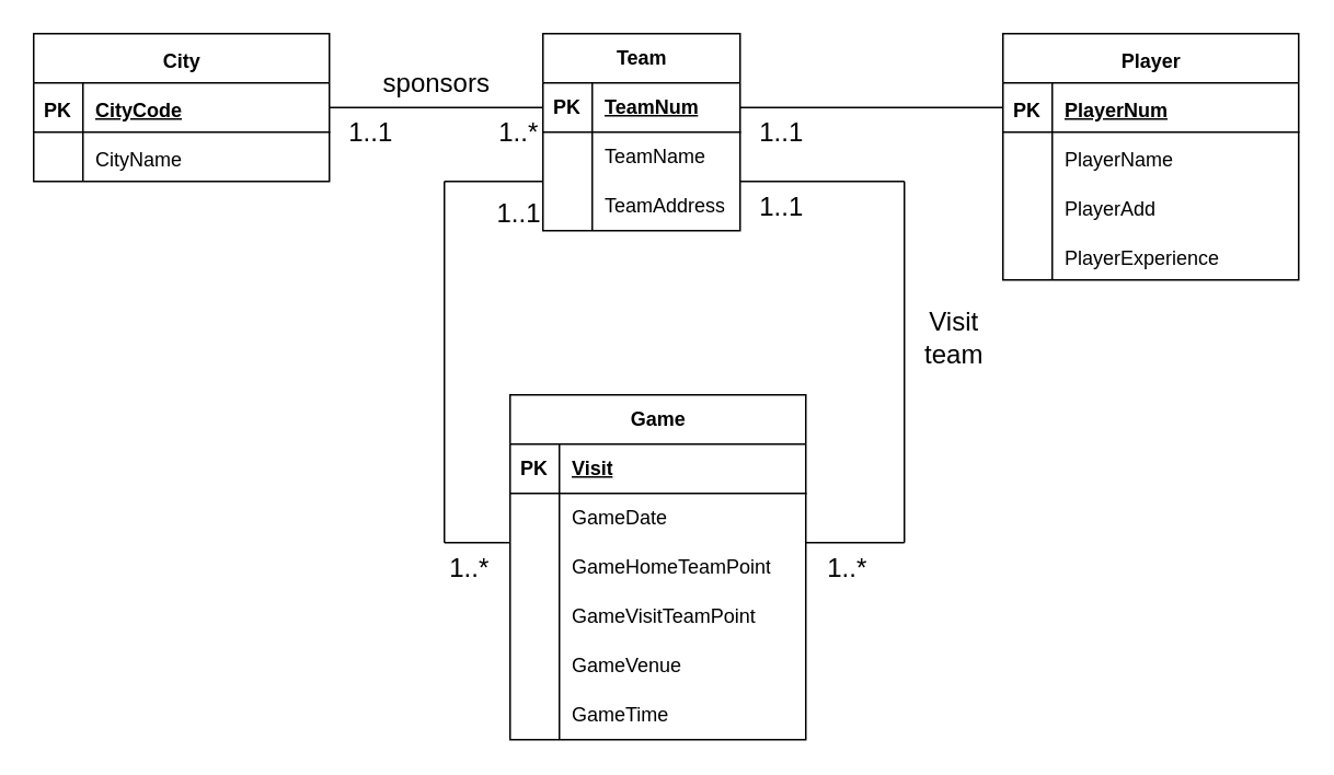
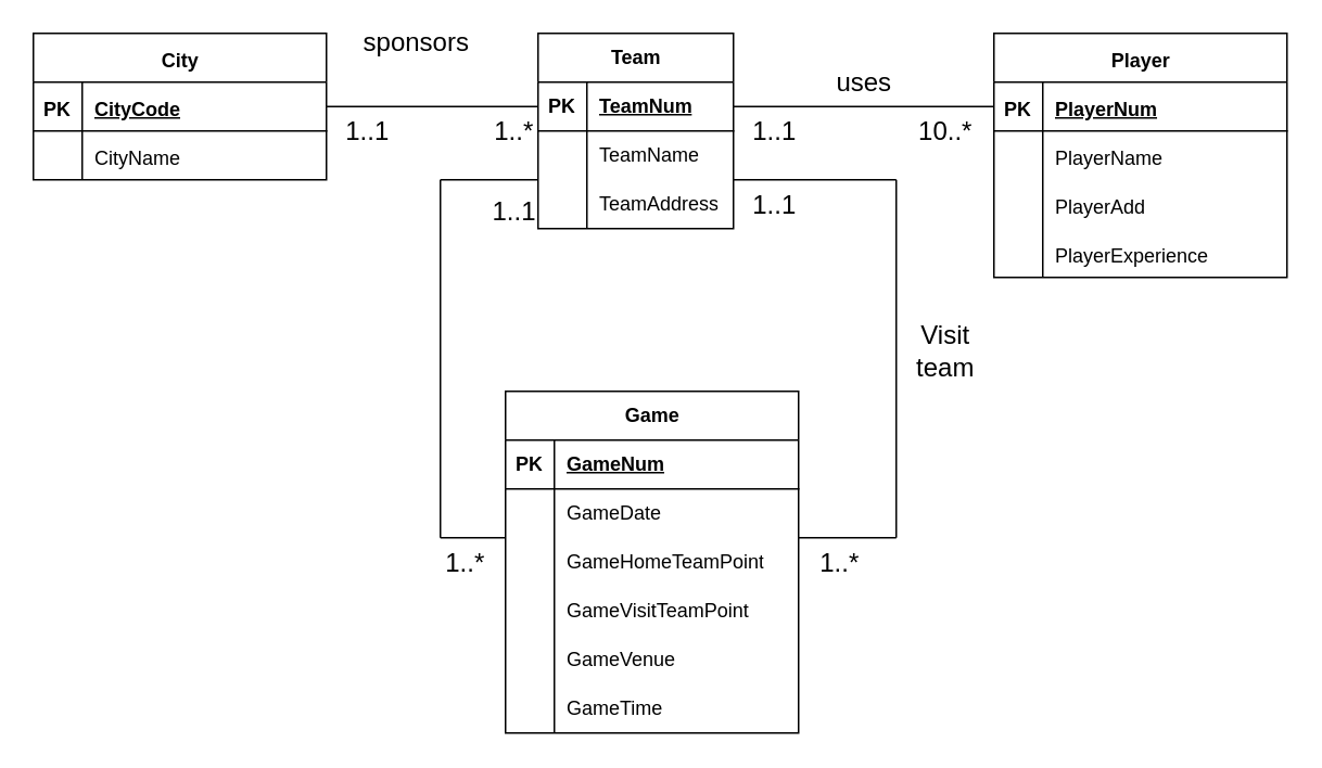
- <mxCell id="41" value="sponsors" style="text;html=1;align=center;verticalAlign=middle;resizable=0;points=[];autosize=1;strokeColor=none;fillColor=none;fontSize=16;" parent="1" vertex="1"><mxGeometry x="220" y="35" width="90" height="30" as="geometry" /></mxCell>
+ <mxCell id="41" value="sponsors" style="text;html=1;align=center;verticalAlign=middle;resizable=0;points=[];autosize=1;strokeColor=none;fillColor=none;fontSize=16;" parent="1" vertex="1"><mxGeometry x="210" y="10" width="90" height="30" as="geometry" /></mxCell>
+ <mxCell id="70" value="uses" style="text;html=1;align=center;verticalAlign=middle;resizable=0;points=[];autosize=1;strokeColor=none;fillColor=none;fontSize=16;" parent="1" vertex="1"><mxGeometry x="500" y="35" width="60" height="30" as="geometry" /></mxCell>
+ <mxCell id="69" value="10..*" style="text;html=1;align=center;verticalAlign=middle;resizable=0;points=[];autosize=1;strokeColor=none;fillColor=none;fontSize=16;" parent="1" vertex="1"><mxGeometry x="550" y="65" width="60" height="30" as="geometry" /></mxCell>
- <mxCell id="52" value="Visit&lt;br&gt;team" style="text;html=1;align=center;verticalAlign=middle;resizable=0;points=[];autosize=1;strokeColor=none;fillColor=none;fontSize=16;" parent="1" vertex="1"><mxGeometry x="550" y="180" width="60" height="50" as="geometry" /></mxCell>
+ <mxCell id="52" value="Visit&lt;br&gt;team" style="text;html=1;align=center;verticalAlign=middle;resizable=0;points=[];autosize=1;strokeColor=none;fillColor=none;fontSize=16;" parent="1" vertex="1"><mxGeometry x="550" y="190" width="60" height="50" as="geometry" /></mxCell>
- <mxCell id="22" value="Visit" style="shape=partialRectangle;connectable=0;fillColor=none;top=0;left=0;bottom=0;right=0;align=left;spacingLeft=6;fontStyle=5;overflow=hidden;whiteSpace=wrap;html=1;" parent="20" vertex="1"><mxGeometry x="30" width="150" height="30" as="geometry"><mxRectangle width="150" height="30" as="alternateBounds" /></mxGeometry></mxCell>
+ <mxCell id="22" value="GameNum" style="shape=partialRectangle;connectable=0;fillColor=none;top=0;left=0;bottom=0;right=0;align=left;spacingLeft=6;fontStyle=5;overflow=hidden;whiteSpace=wrap;html=1;" parent="20" vertex="1"><mxGeometry x="30" width="150" height="30" as="geometry"><mxRectangle width="150" height="30" as="alternateBounds" /></mxGeometry></mxCell>
